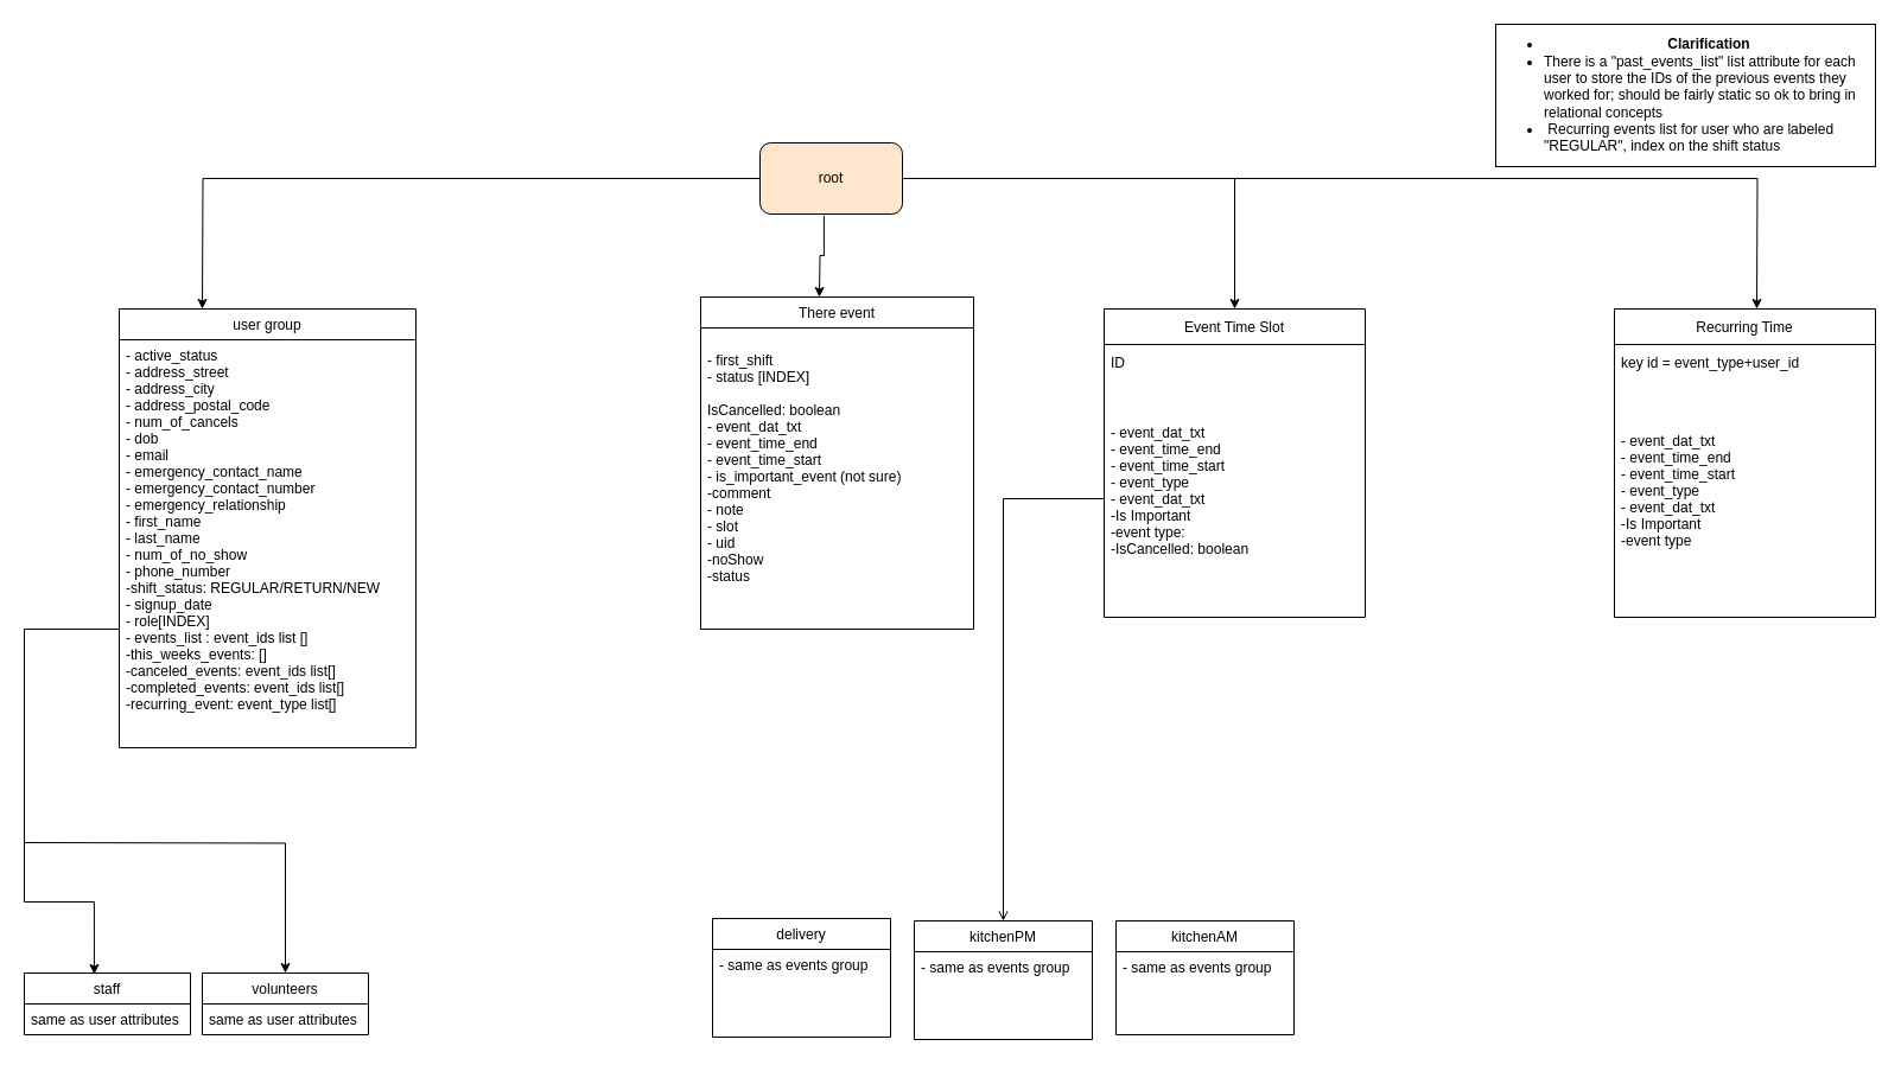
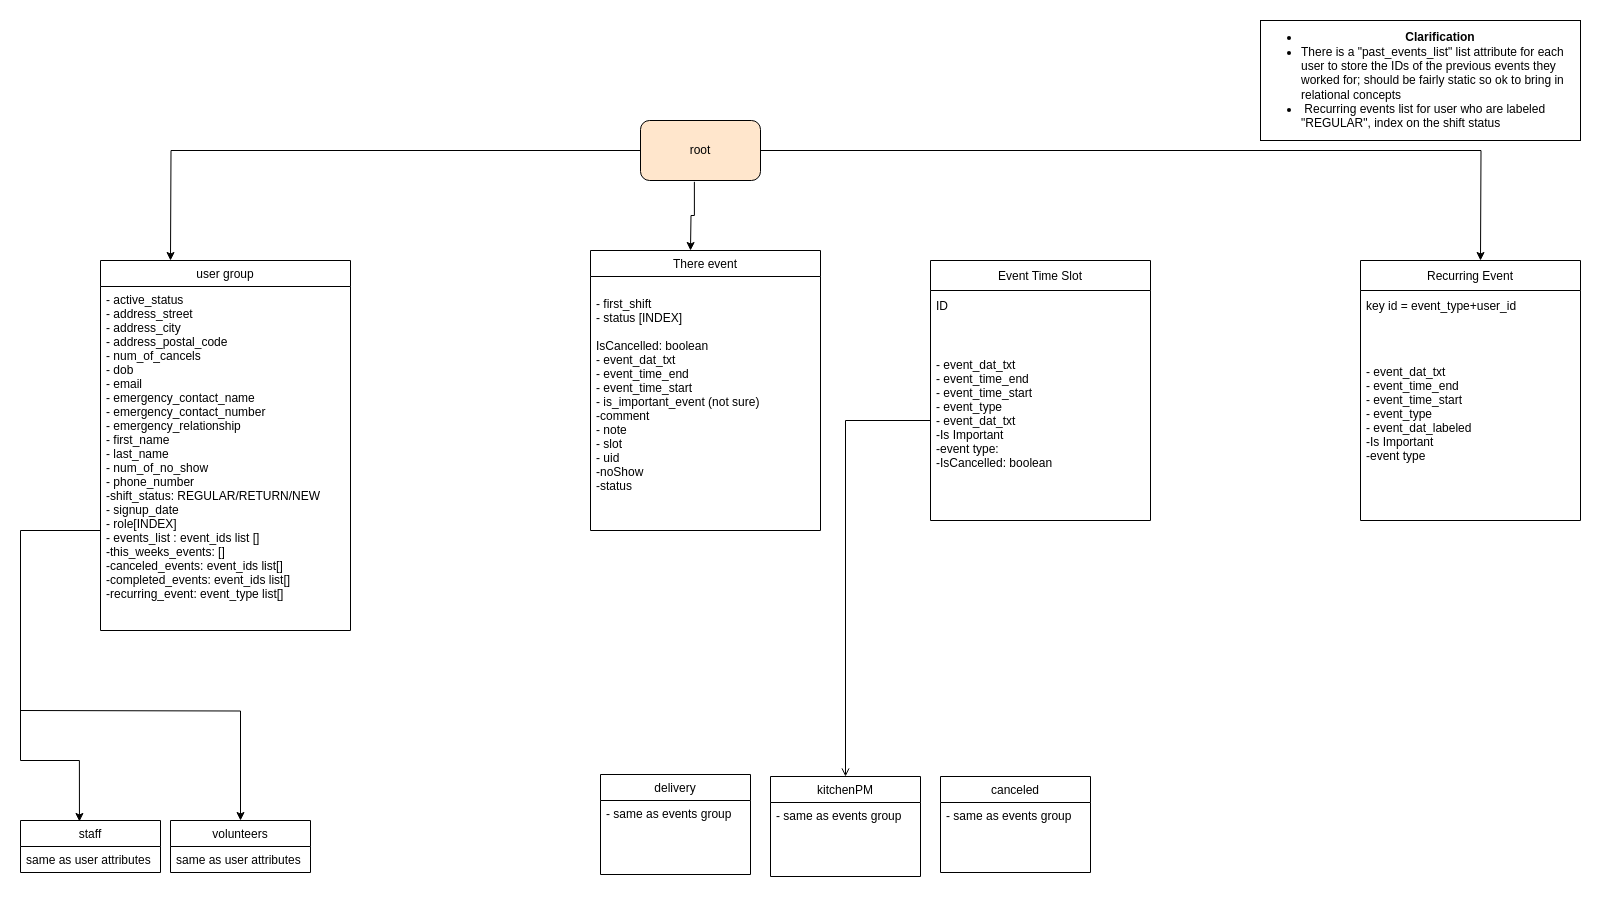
- <mxCell id="4" style="edgeStyle=orthogonalEdgeStyle;rounded=0;orthogonalLoop=1;jettySize=auto;html=1;exitX=1;exitY=0.5;exitDx=0;exitDy=0;entryX=0.5;entryY=0;entryDx=0;entryDy=0;" parent="1" source="6" target="24" edge="1"><mxGeometry relative="1" as="geometry" /></mxCell>
- <mxCell id="28" value="Recurring Time" style="swimlane;fontStyle=0;childLayout=stackLayout;horizontal=1;startSize=30;horizontalStack=0;resizeParent=1;resizeParentMax=0;resizeLast=0;collapsible=1;marginBottom=0;" parent="1" vertex="1"><mxGeometry x="1360" y="260" width="220" height="260" as="geometry" /></mxCell>
+ <mxCell id="28" value="Recurring Event" style="swimlane;fontStyle=0;childLayout=stackLayout;horizontal=1;startSize=30;horizontalStack=0;resizeParent=1;resizeParentMax=0;resizeLast=0;collapsible=1;marginBottom=0;" parent="1" vertex="1"><mxGeometry x="1360" y="260" width="220" height="260" as="geometry" /></mxCell>
- <mxCell id="30" value="- event_dat_txt&#10;- event_time_end&#10;- event_time_start&#10;- event_type&#10;- event_dat_txt&#10;-Is Important&#10;-event type&#10;" style="text;strokeColor=none;fillColor=none;align=left;verticalAlign=middle;spacingLeft=4;spacingRight=4;overflow=hidden;points=[[0,0.5],[1,0.5]];portConstraint=eastwest;rotatable=0;" parent="28" vertex="1"><mxGeometry y="60" width="220" height="200" as="geometry" /></mxCell>
+ <mxCell id="30" value="- event_dat_txt&#10;- event_time_end&#10;- event_time_start&#10;- event_type&#10;- event_dat_labeled&#10;-Is Important&#10;-event type&#10;" style="text;strokeColor=none;fillColor=none;align=left;verticalAlign=middle;spacingLeft=4;spacingRight=4;overflow=hidden;points=[[0,0.5],[1,0.5]];portConstraint=eastwest;rotatable=0;" parent="28" vertex="1"><mxGeometry y="60" width="220" height="200" as="geometry" /></mxCell>
- <mxCell id="22" value="kitchenAM" style="swimlane;fontStyle=0;childLayout=stackLayout;horizontal=1;startSize=26;fillColor=none;horizontalStack=0;resizeParent=1;resizeParentMax=0;resizeLast=0;collapsible=1;marginBottom=0;" parent="1" vertex="1"><mxGeometry x="940" y="776" width="150" height="96" as="geometry" /></mxCell>
+ <mxCell id="22" value="canceled" style="swimlane;fontStyle=0;childLayout=stackLayout;horizontal=1;startSize=26;fillColor=none;horizontalStack=0;resizeParent=1;resizeParentMax=0;resizeLast=0;collapsible=1;marginBottom=0;" parent="1" vertex="1"><mxGeometry x="940" y="776" width="150" height="96" as="geometry" /></mxCell>
